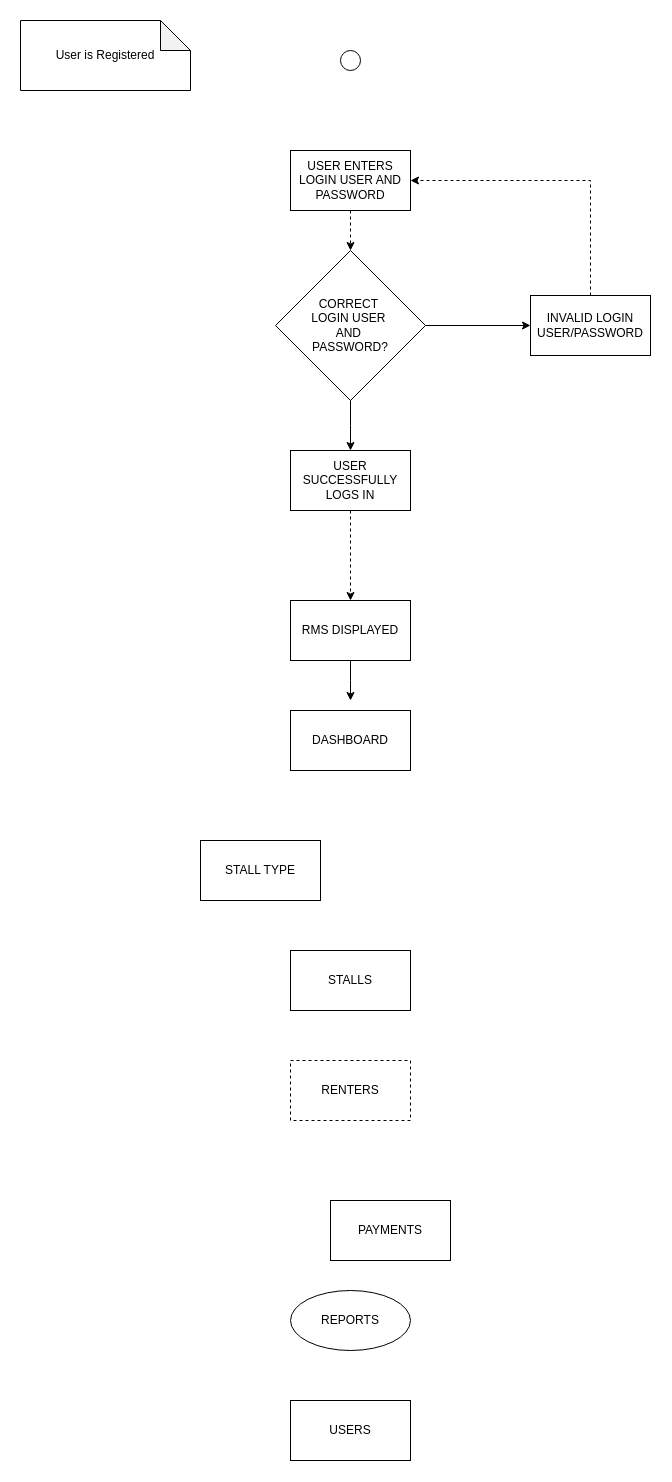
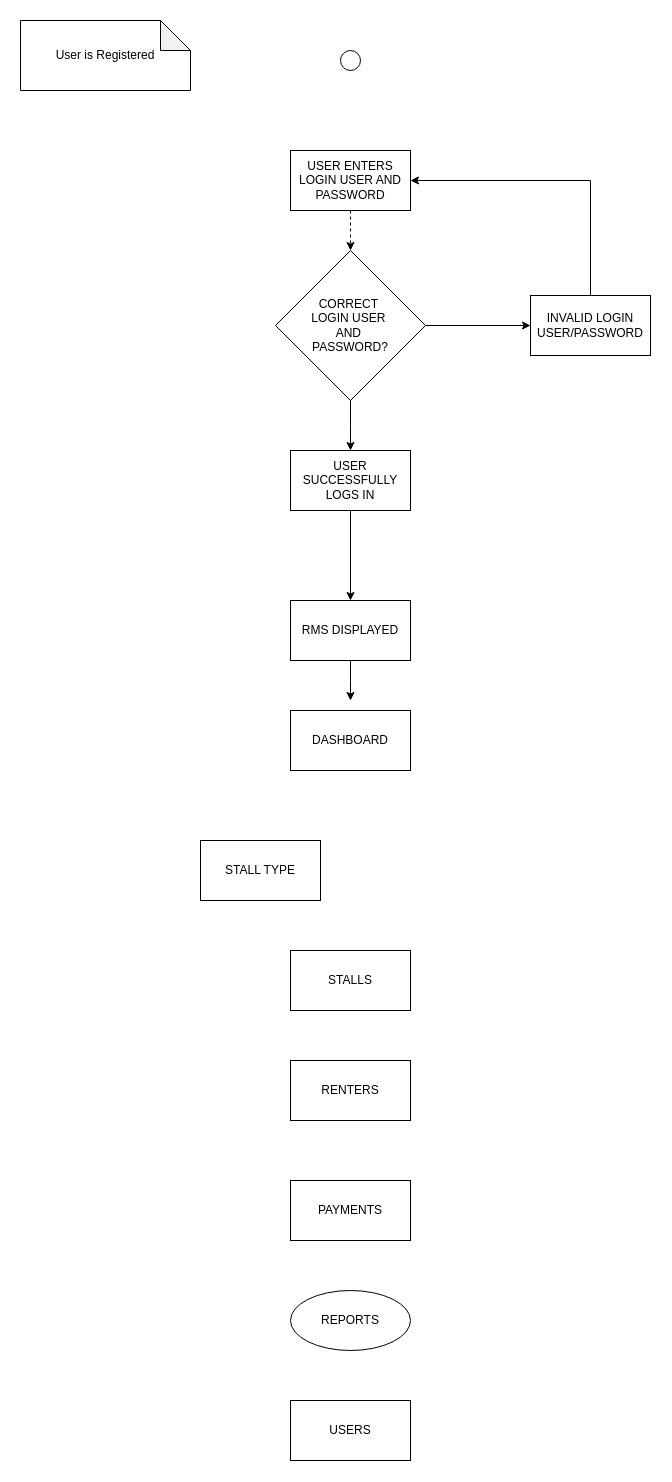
- <mxCell id="9" style="edgeStyle=orthogonalEdgeStyle;rounded=0;orthogonalLoop=1;jettySize=auto;html=1;entryX=1;entryY=0.5;entryDx=0;entryDy=0;dashed=1;" edge="1" parent="1" source="10" target="5"><mxGeometry relative="1" as="geometry"><Array as="points"><mxPoint x="590" y="180" /></Array></mxGeometry></mxCell>
+ <mxCell id="9" style="edgeStyle=orthogonalEdgeStyle;rounded=0;orthogonalLoop=1;jettySize=auto;html=1;entryX=1;entryY=0.5;entryDx=0;entryDy=0;" edge="1" parent="1" source="10" target="5"><mxGeometry relative="1" as="geometry"><Array as="points"><mxPoint x="590" y="180" /></Array></mxGeometry></mxCell>
- <mxCell id="11" style="edgeStyle=orthogonalEdgeStyle;rounded=0;orthogonalLoop=1;jettySize=auto;html=1;entryX=0.5;entryY=0;entryDx=0;entryDy=0;dashed=1;" edge="1" parent="1" source="12" target="14"><mxGeometry relative="1" as="geometry" /></mxCell>
+ <mxCell id="11" style="edgeStyle=orthogonalEdgeStyle;rounded=0;orthogonalLoop=1;jettySize=auto;html=1;entryX=0.5;entryY=0;entryDx=0;entryDy=0;" edge="1" parent="1" source="12" target="14"><mxGeometry relative="1" as="geometry" /></mxCell>
- <mxCell id="18" value="RENTERS" style="rounded=0;whiteSpace=wrap;html=1;dashed=1;" vertex="1" parent="1"><mxGeometry x="290" y="1060" width="120" height="60" as="geometry" /></mxCell>
+ <mxCell id="18" value="RENTERS" style="rounded=0;whiteSpace=wrap;html=1;" vertex="1" parent="1"><mxGeometry x="290" y="1060" width="120" height="60" as="geometry" /></mxCell>
- <mxCell id="19" value="PAYMENTS" style="rounded=0;whiteSpace=wrap;html=1;" vertex="1" parent="1"><mxGeometry x="330" y="1200" width="120" height="60" as="geometry" /></mxCell>
+ <mxCell id="19" value="PAYMENTS" style="rounded=0;whiteSpace=wrap;html=1;" vertex="1" parent="1"><mxGeometry x="290" y="1180" width="120" height="60" as="geometry" /></mxCell>
